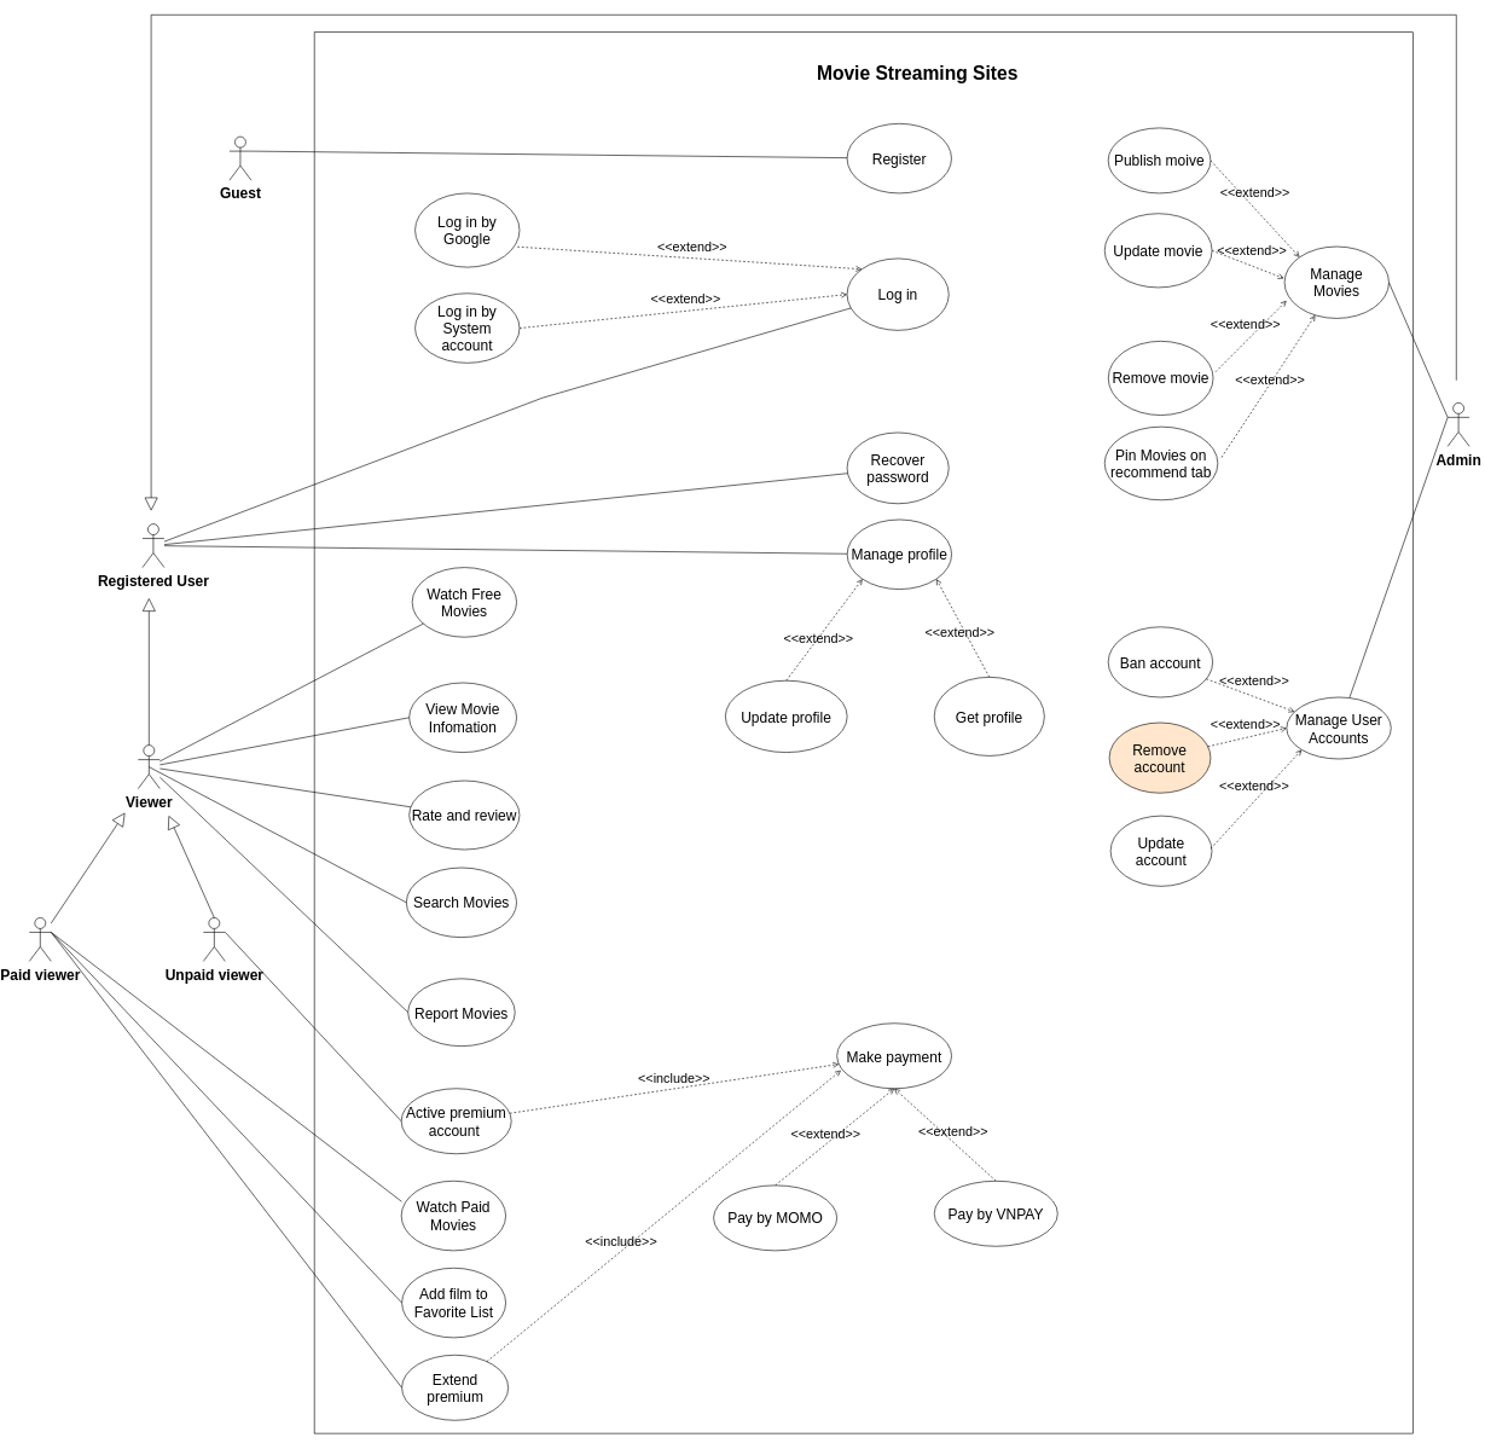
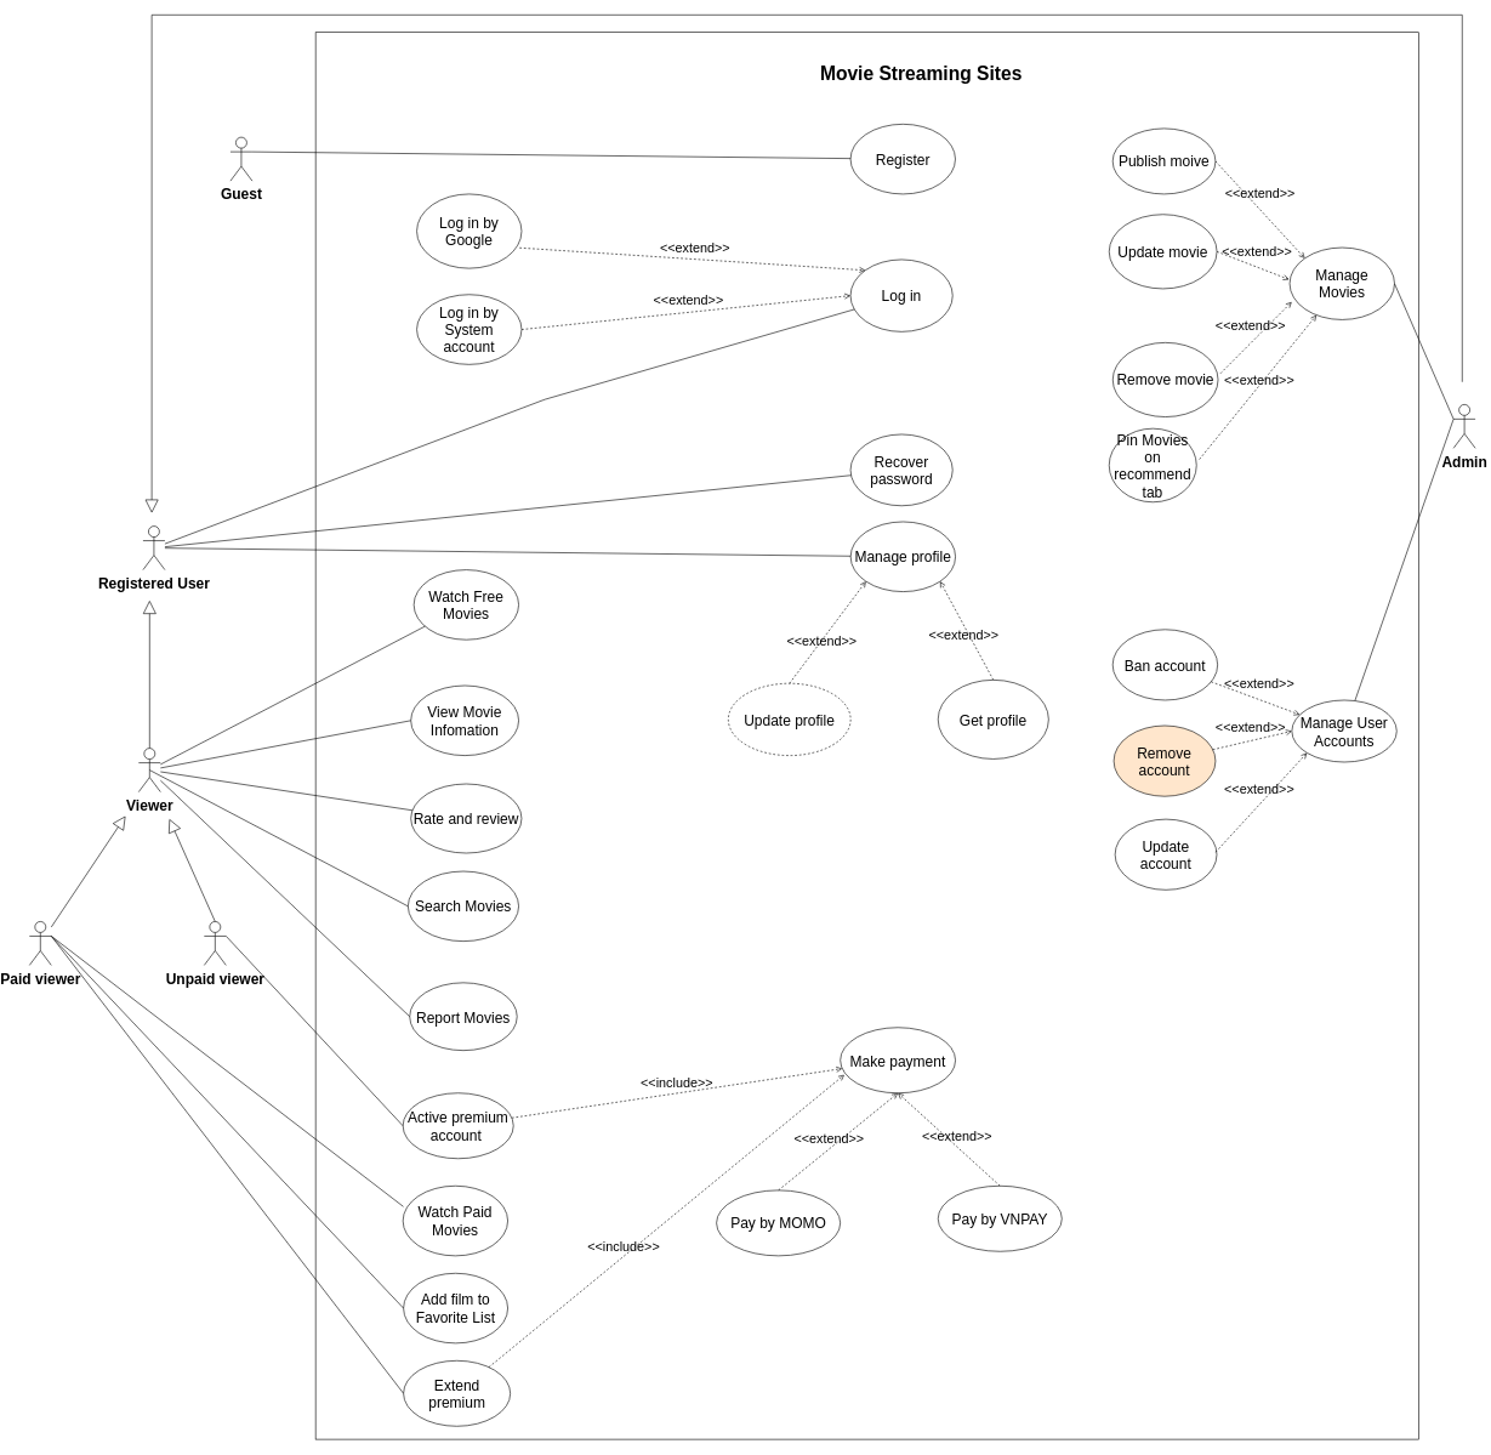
- <mxCell id="56" value="Pin Movies on recommend tab" style="ellipse;whiteSpace=wrap;html=1;fontSize=20;" parent="1" vertex="1"><mxGeometry x="1503" y="588" width="156" height="101" as="geometry" /></mxCell>
+ <mxCell id="56" value="Pin Movies on recommend tab" style="ellipse;whiteSpace=wrap;html=1;fontSize=20;" parent="1" vertex="1"><mxGeometry x="1503" y="588" width="120" height="101" as="geometry" /></mxCell>
- <mxCell id="30" value="Update profile" style="ellipse;whiteSpace=wrap;html=1;fontSize=20;" parent="1" vertex="1"><mxGeometry x="979.91" y="938" width="168" height="99" as="geometry" /></mxCell>
+ <mxCell id="30" value="Update profile" style="ellipse;whiteSpace=wrap;html=1;fontSize=20;dashed=1;" parent="1" vertex="1"><mxGeometry x="979.91" y="938" width="168" height="99" as="geometry" /></mxCell>
